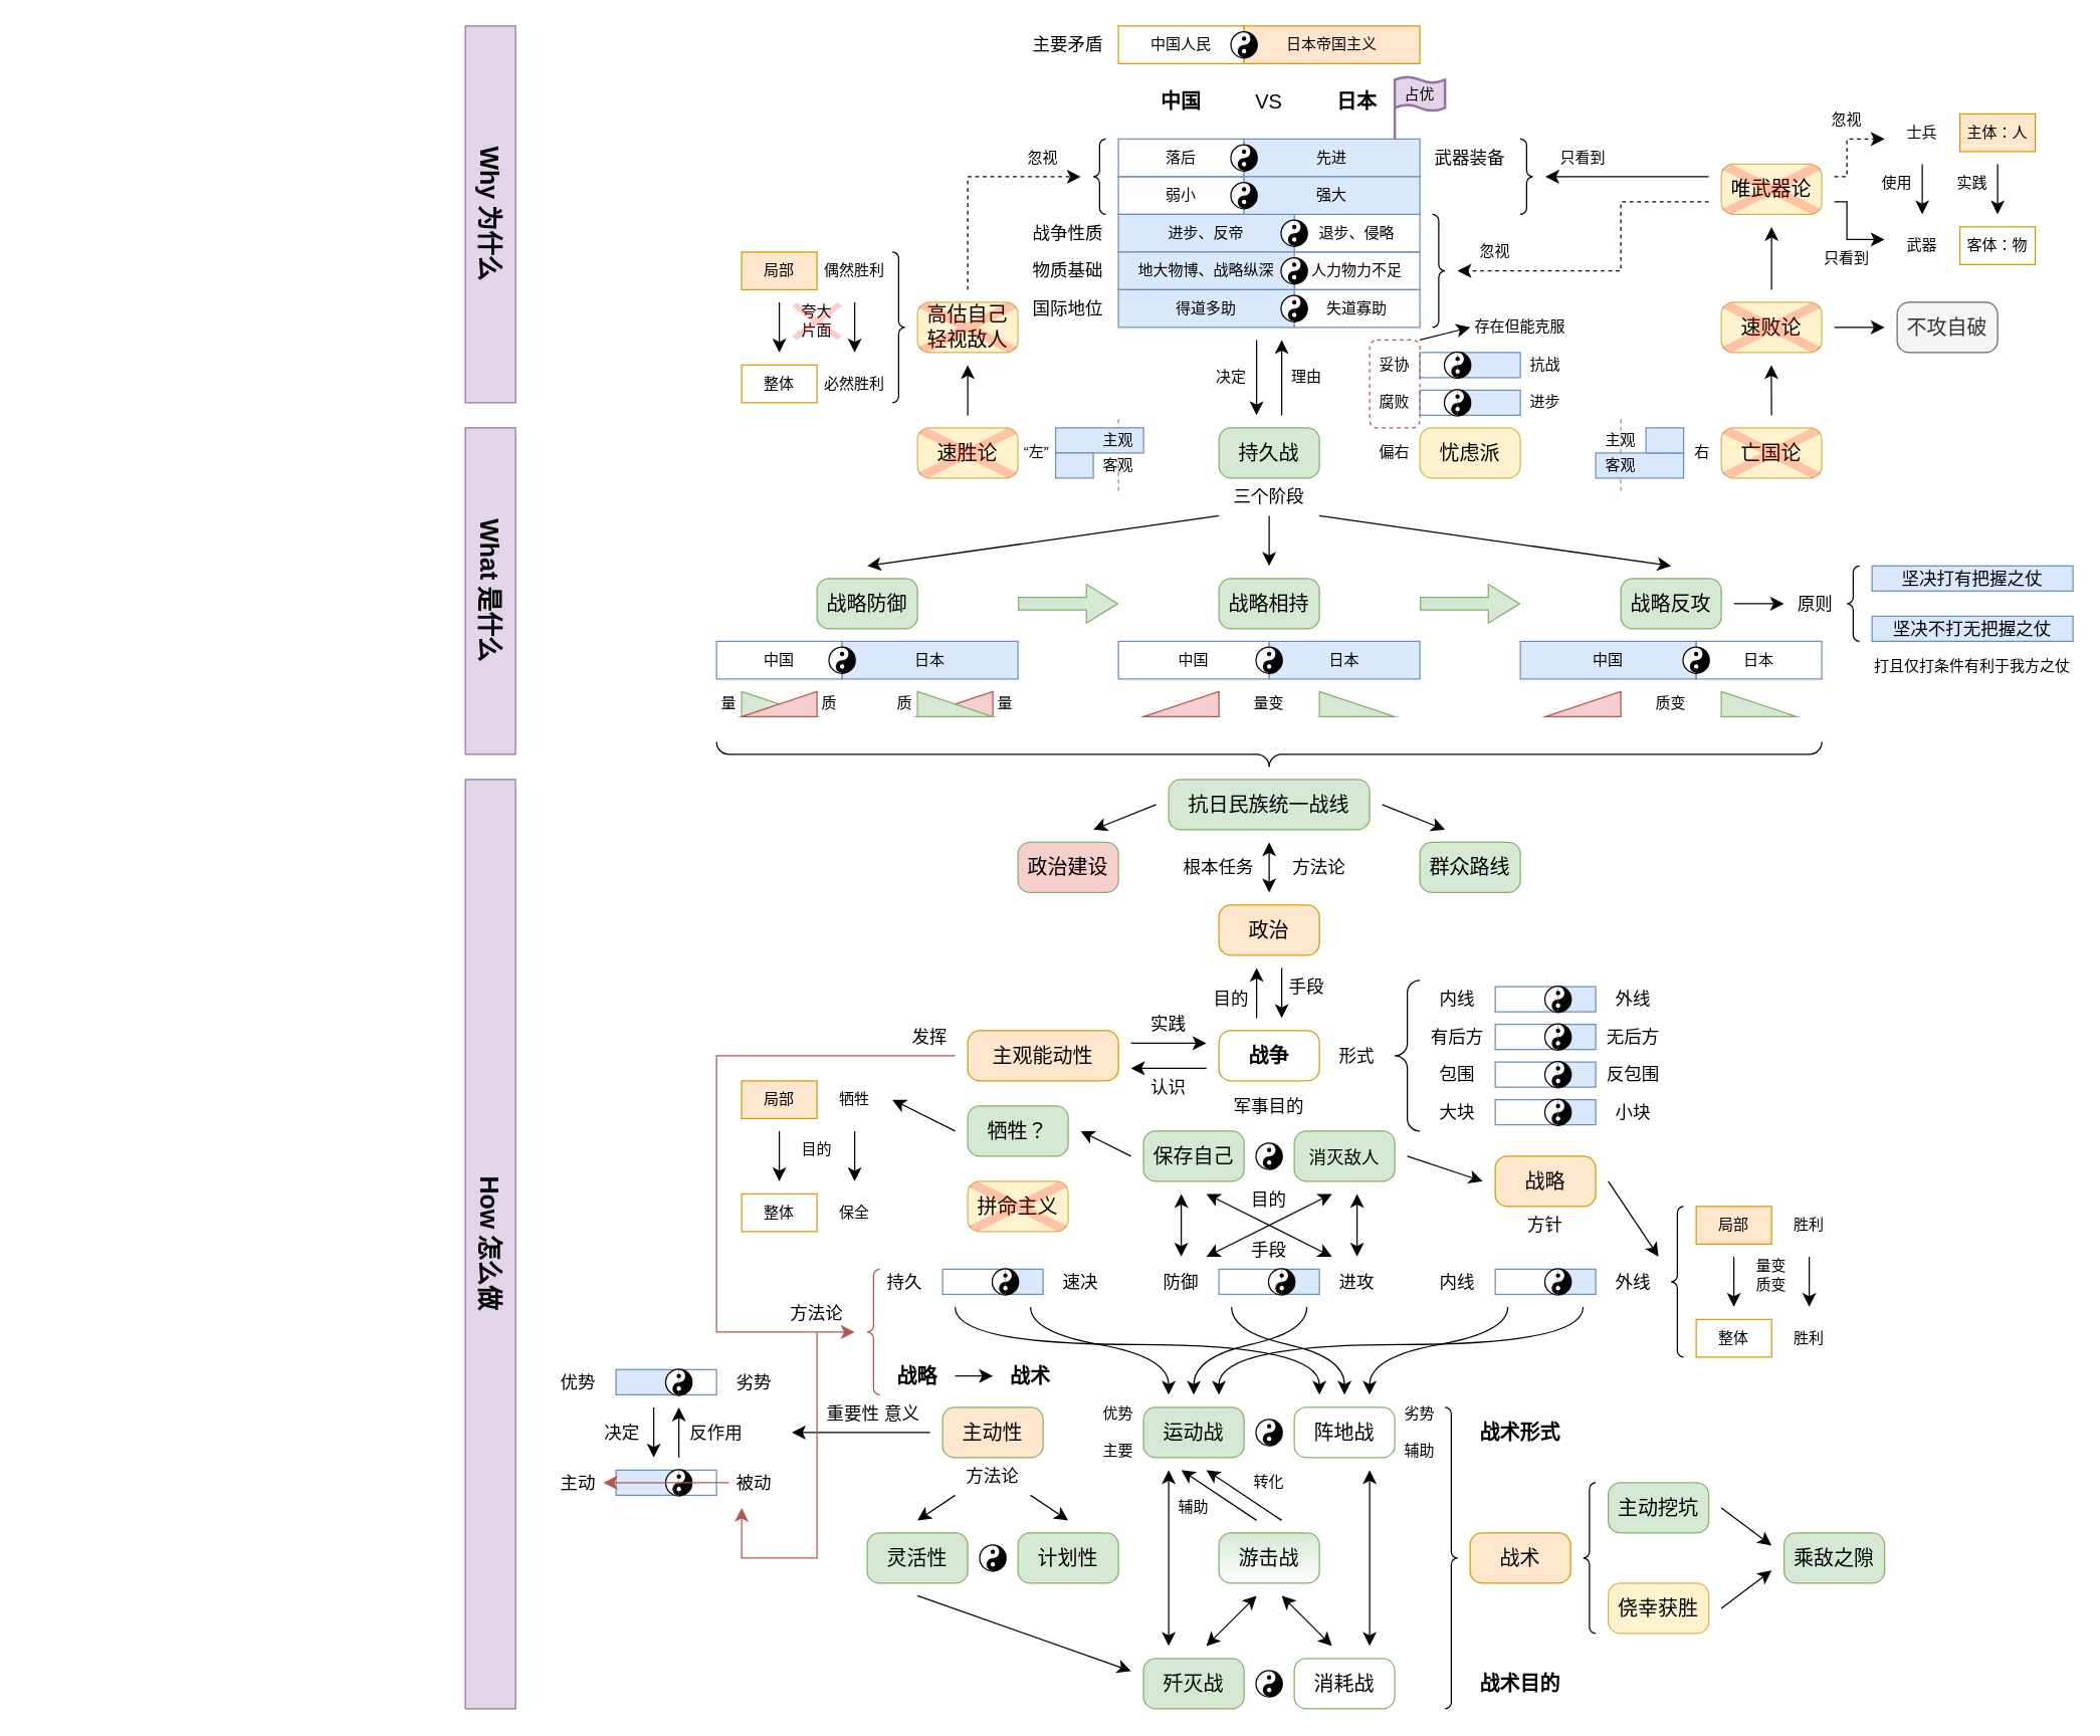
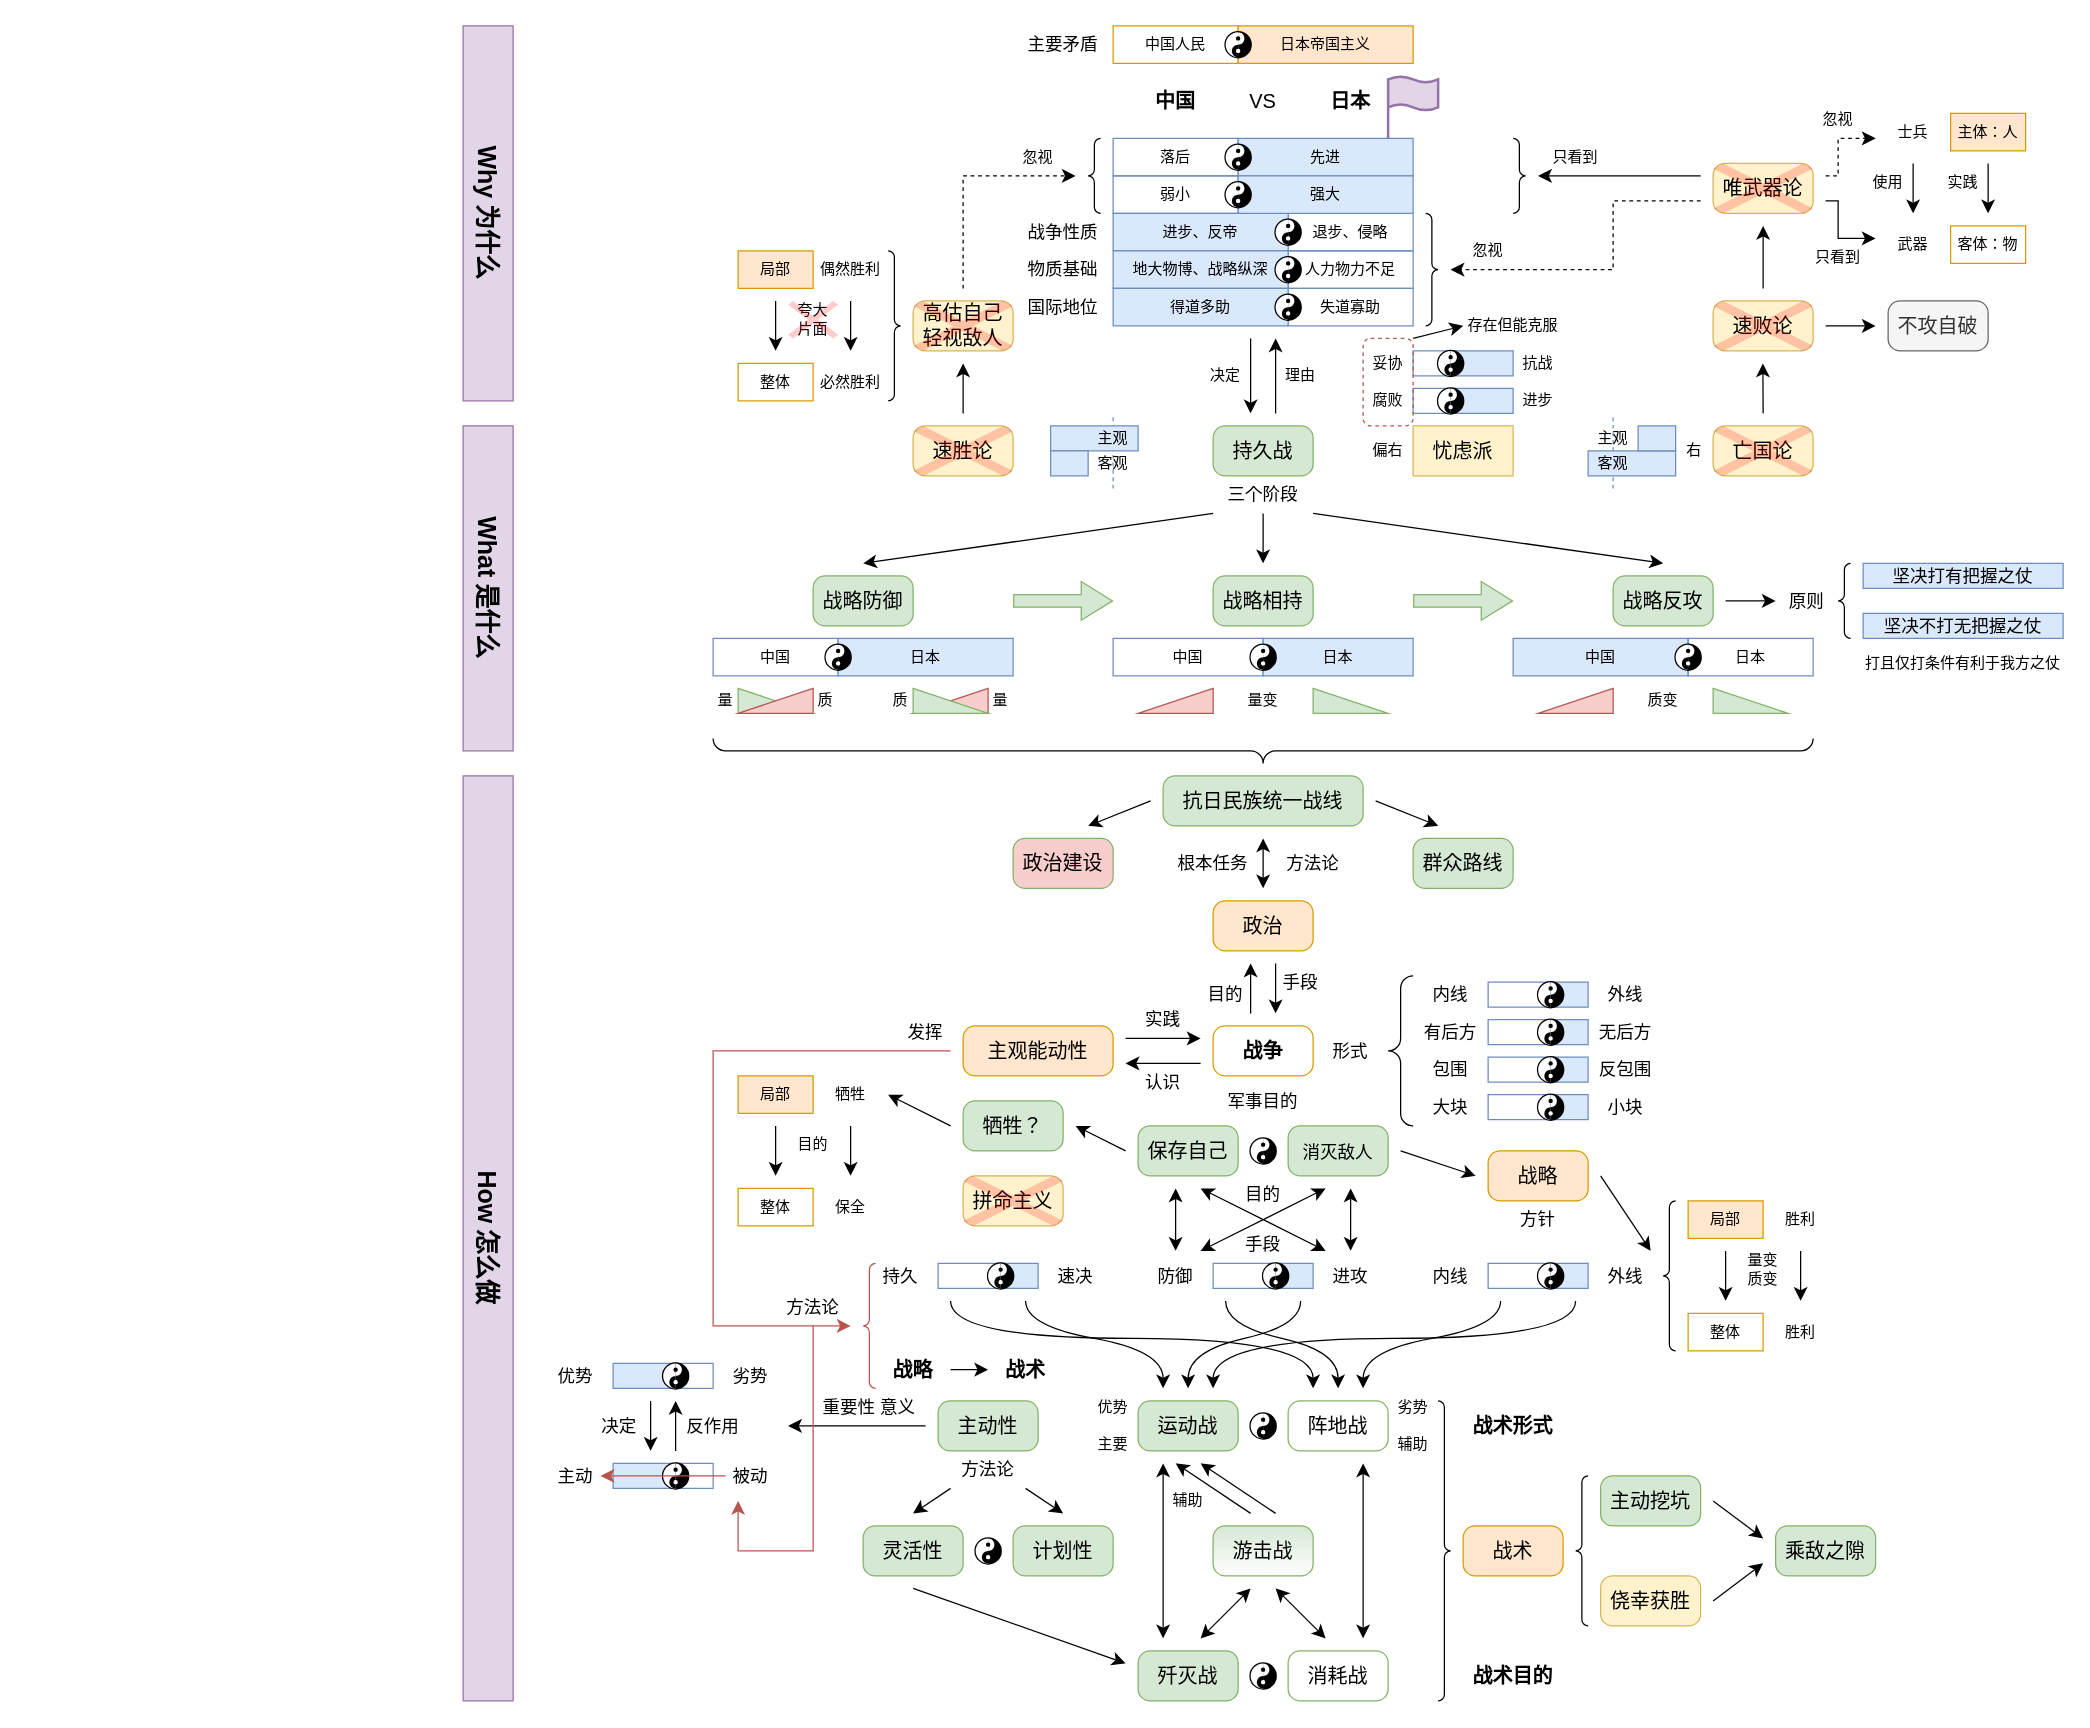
- <mxCell id="62" value="占优" style="text;html=1;align=center;verticalAlign=middle;whiteSpace=wrap;rounded=0;fontSize=12;" parent="60" vertex="1"><mxGeometry width="40" height="30" as="geometry" /></mxCell>
- <mxCell id="17" value="武器装备" style="text;html=1;align=center;verticalAlign=middle;whiteSpace=wrap;rounded=0;fontSize=14;" parent="1" vertex="1"><mxGeometry x="1130" y="110" width="80" height="30" as="geometry" /></mxCell>
- <mxCell id="9" value="“左”" style="text;html=1;align=center;verticalAlign=middle;whiteSpace=wrap;rounded=0;fontSize=12;" parent="1" vertex="1"><mxGeometry x="810" y="350" width="30" height="20" as="geometry" /></mxCell>
- <mxCell id="67" value="忧虑派" style="rounded=1;whiteSpace=wrap;html=1;fillColor=#fff2cc;strokeColor=#d6b656;arcSize=24;fontSize=16;" parent="1" vertex="1"><mxGeometry x="1130" y="340" width="80" height="40" as="geometry" /></mxCell>
+ <mxCell id="67" value="忧虑派" style="whiteSpace=wrap;html=1;fillColor=#fff2cc;strokeColor=#d6b656;arcSize=24;fontSize=16;rounded=0;" parent="1" vertex="1"><mxGeometry x="1130" y="340" width="80" height="40" as="geometry" /></mxCell>
- <mxCell id="328" value="主动性" style="rounded=1;whiteSpace=wrap;html=1;fillColor=#ffe6cc;strokeColor=#82b366;arcSize=24;fontSize=16;" parent="1" vertex="1"><mxGeometry x="750" y="1120" width="80" height="40" as="geometry" /></mxCell>
+ <mxCell id="328" value="主动性" style="rounded=1;whiteSpace=wrap;html=1;fillColor=#d5e8d4;strokeColor=#82b366;arcSize=24;fontSize=16;" parent="1" vertex="1"><mxGeometry x="750" y="1120" width="80" height="40" as="geometry" /></mxCell>
- <mxCell id="326" value="转化" style="text;html=1;align=center;verticalAlign=middle;whiteSpace=wrap;rounded=0;fontSize=12;" parent="1" vertex="1"><mxGeometry x="990" y="1170" width="40" height="20" as="geometry" /></mxCell>
